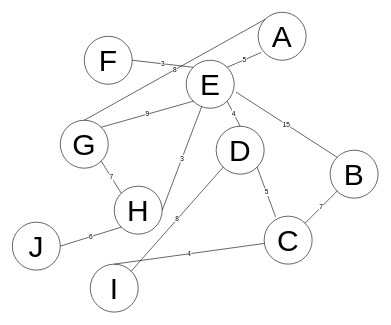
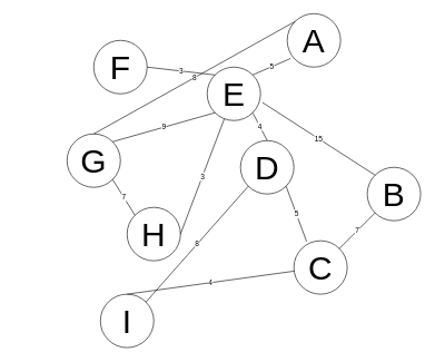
- <mxCell id="21" value="6" style="endArrow=none;html=1;entryX=0;entryY=1;entryDx=0;entryDy=0;exitX=1;exitY=0.5;exitDx=0;exitDy=0;" edge="1" parent="1" source="11" target="9"><mxGeometry width="50" height="50" relative="1" as="geometry"><mxPoint x="140" y="430" as="sourcePoint" /><mxPoint x="190" y="380" as="targetPoint" /></mxGeometry></mxCell>
- <mxCell id="11" value="&lt;font style=&quot;font-size: 50px&quot;&gt;J&lt;/font&gt;" style="ellipse;whiteSpace=wrap;html=1;aspect=fixed;" vertex="1" parent="1"><mxGeometry x="20" y="370" width="80" height="80" as="geometry" /></mxCell>
